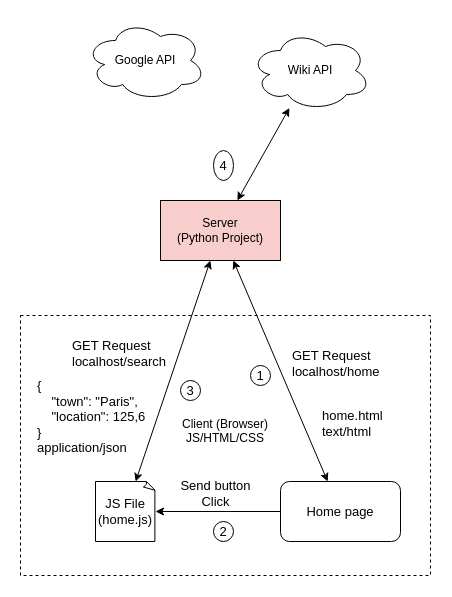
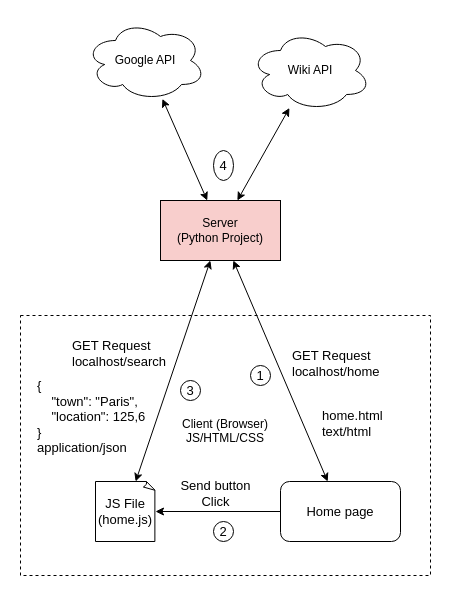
+ <mxCell id="8" value="" style="endArrow=classic;startArrow=classic;html=1;fontSize=13;" edge="1" parent="1" source="4" target="6"><mxGeometry width="50" height="50" relative="1" as="geometry"><mxPoint x="130" y="370" as="sourcePoint" /><mxPoint x="180" y="320" as="targetPoint" /></mxGeometry></mxCell>
